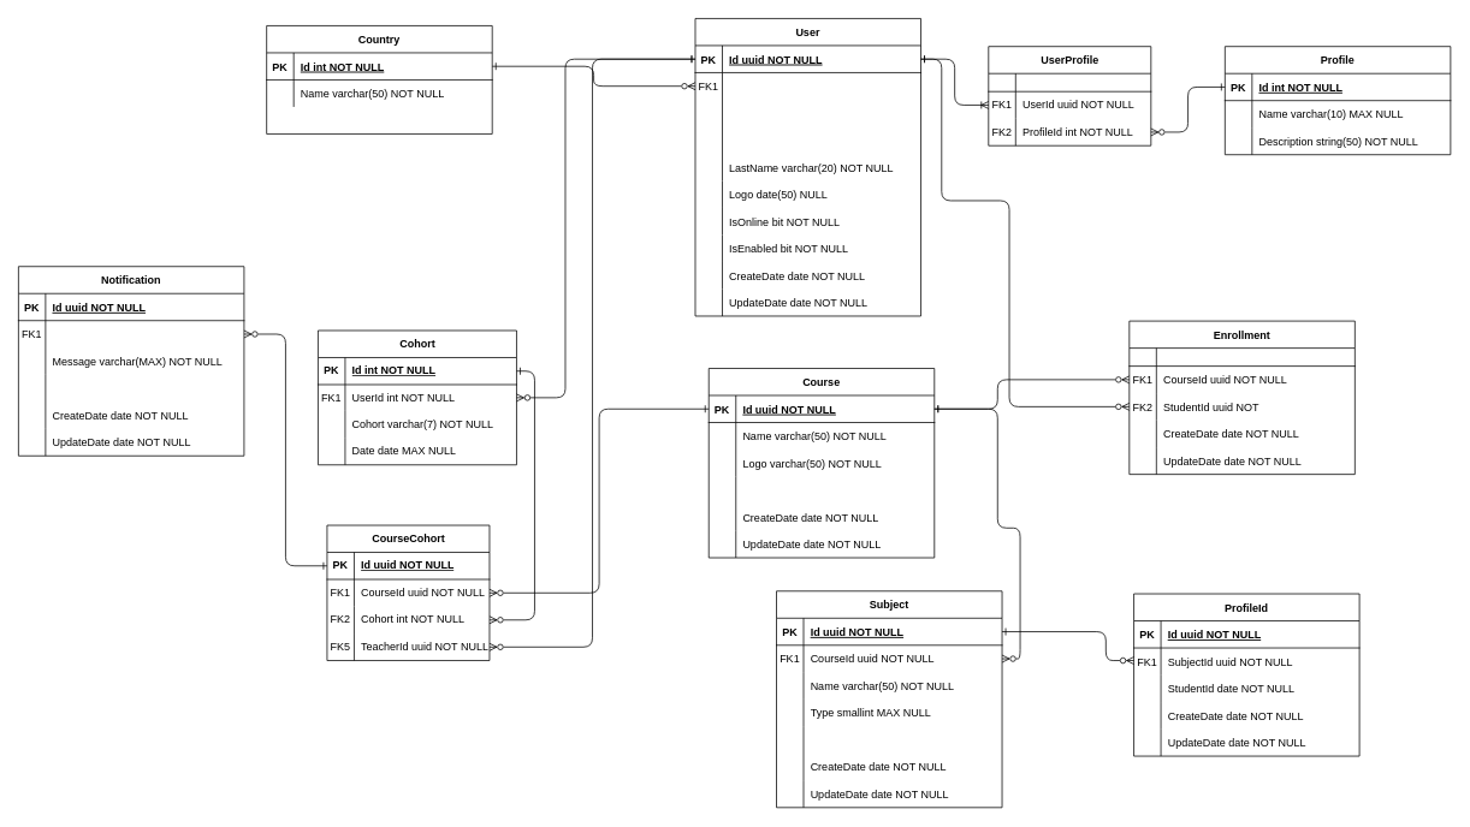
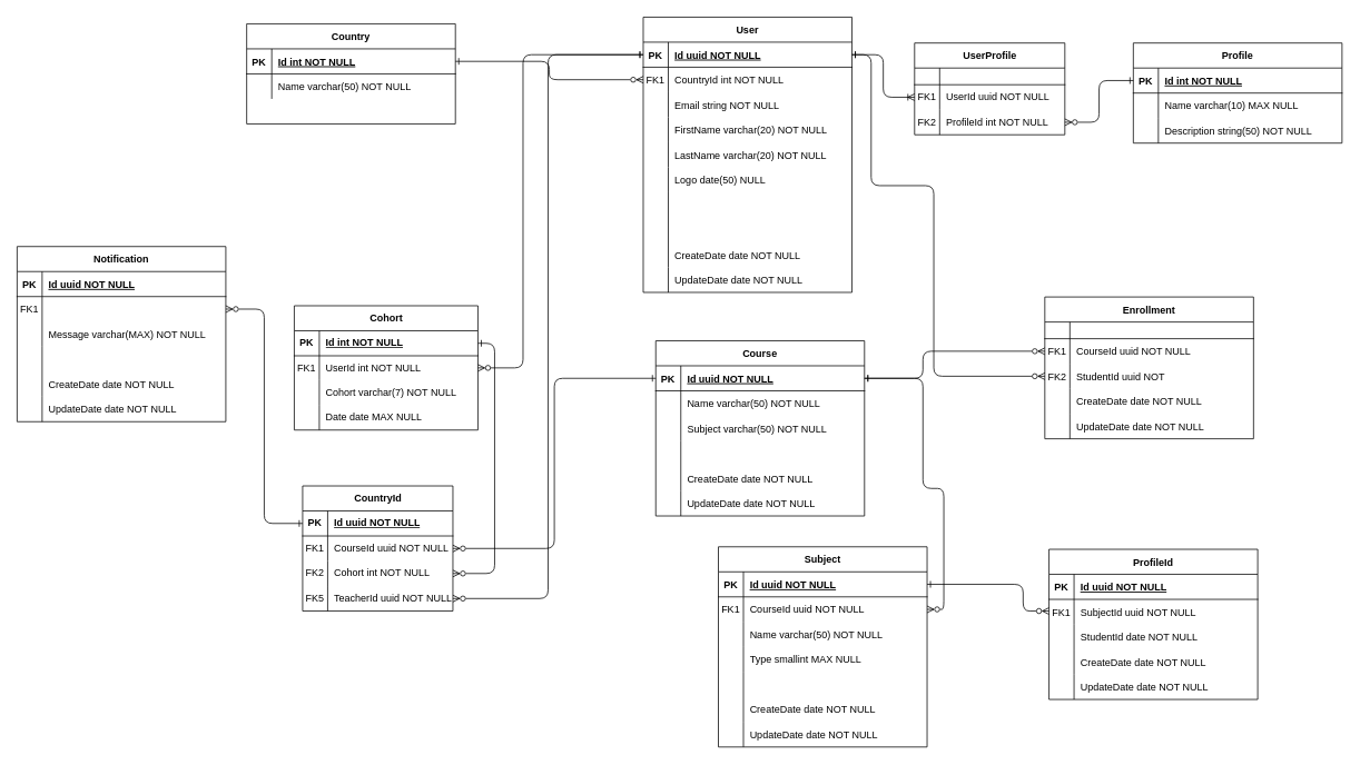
+ <mxCell id="8" value="CountryId int NOT NULL" style="shape=partialRectangle;overflow=hidden;connectable=0;fillColor=none;top=0;left=0;bottom=0;right=0;align=left;spacingLeft=6;rounded=0;" parent="6" vertex="1"><mxGeometry x="30" width="220" height="30" as="geometry"><mxRectangle width="220" height="30" as="alternateBounds" /></mxGeometry></mxCell>
+ <mxCell id="11" value="Email string NOT NULL" style="shape=partialRectangle;overflow=hidden;connectable=0;fillColor=none;top=0;left=0;bottom=0;right=0;align=left;spacingLeft=6;rounded=0;" parent="9" vertex="1"><mxGeometry x="30" width="220" height="30" as="geometry"><mxRectangle width="220" height="30" as="alternateBounds" /></mxGeometry></mxCell>
+ <mxCell id="14" value="FirstName varchar(20) NOT NULL" style="shape=partialRectangle;overflow=hidden;connectable=0;fillColor=none;top=0;left=0;bottom=0;right=0;align=left;spacingLeft=6;rounded=0;" parent="12" vertex="1"><mxGeometry x="30" width="220" height="30" as="geometry"><mxRectangle width="220" height="30" as="alternateBounds" /></mxGeometry></mxCell>
- <mxCell id="23" value="IsOnline bit NOT NULL" style="shape=partialRectangle;overflow=hidden;connectable=0;fillColor=none;top=0;left=0;bottom=0;right=0;align=left;spacingLeft=6;rounded=0;" parent="21" vertex="1"><mxGeometry x="30" width="220" height="30" as="geometry"><mxRectangle width="220" height="30" as="alternateBounds" /></mxGeometry></mxCell>
- <mxCell id="26" value="IsEnabled bit NOT NULL" style="shape=partialRectangle;overflow=hidden;connectable=0;fillColor=none;top=0;left=0;bottom=0;right=0;align=left;spacingLeft=6;rounded=0;" parent="24" vertex="1"><mxGeometry x="30" width="220" height="30" as="geometry"><mxRectangle width="220" height="30" as="alternateBounds" /></mxGeometry></mxCell>
- <mxCell id="134" value="Logo varchar(50) NOT NULL" style="shape=partialRectangle;overflow=hidden;connectable=0;fillColor=none;top=0;left=0;bottom=0;right=0;align=left;spacingLeft=6;rounded=0;" parent="132" vertex="1"><mxGeometry x="30" width="220" height="30" as="geometry"><mxRectangle width="220" height="30" as="alternateBounds" /></mxGeometry></mxCell>
+ <mxCell id="134" value="Subject varchar(50) NOT NULL" style="shape=partialRectangle;overflow=hidden;connectable=0;fillColor=none;top=0;left=0;bottom=0;right=0;align=left;spacingLeft=6;rounded=0;" parent="132" vertex="1"><mxGeometry x="30" width="220" height="30" as="geometry"><mxRectangle width="220" height="30" as="alternateBounds" /></mxGeometry></mxCell>
- <mxCell id="146" value="CourseCohort" style="shape=table;startSize=30;container=1;collapsible=1;childLayout=tableLayout;fixedRows=1;rowLines=0;fontStyle=1;align=center;resizeLast=1;html=1;" parent="1" vertex="1"><mxGeometry x="362" y="582" width="180" height="150" as="geometry" /></mxCell>
+ <mxCell id="146" value="CountryId" style="shape=table;startSize=30;container=1;collapsible=1;childLayout=tableLayout;fixedRows=1;rowLines=0;fontStyle=1;align=center;resizeLast=1;html=1;" parent="1" vertex="1"><mxGeometry x="362" y="582" width="180" height="150" as="geometry" /></mxCell>
